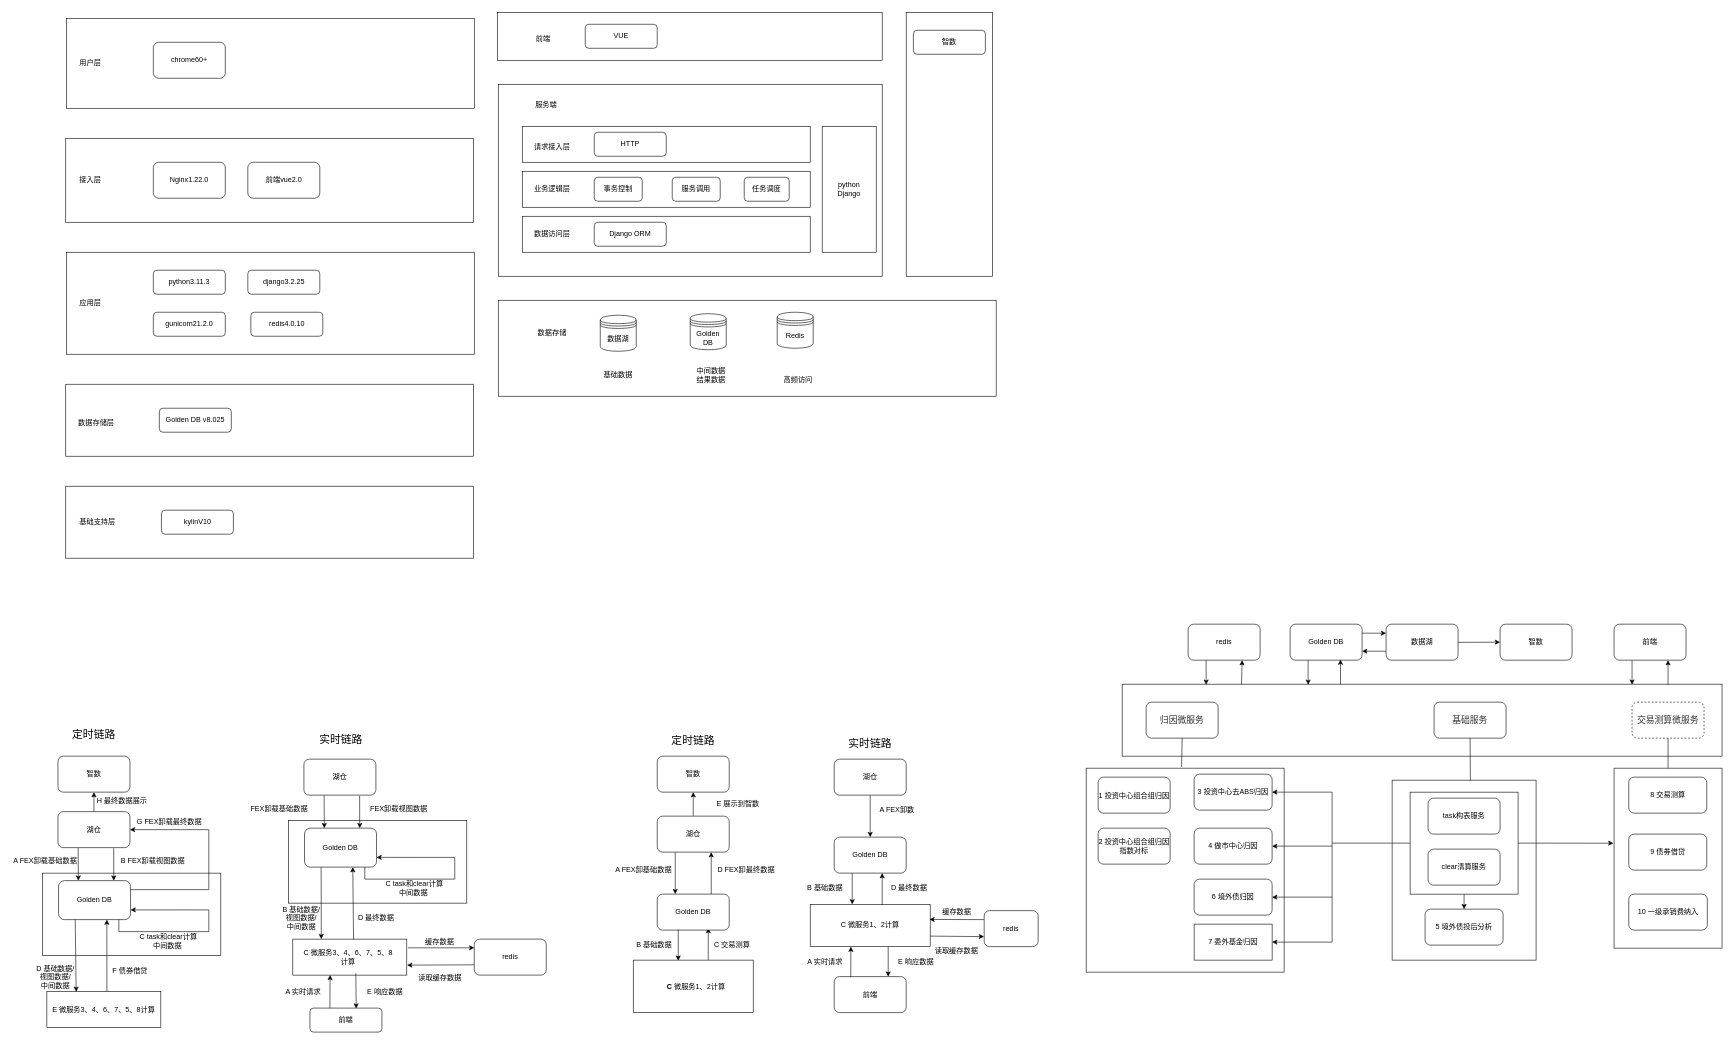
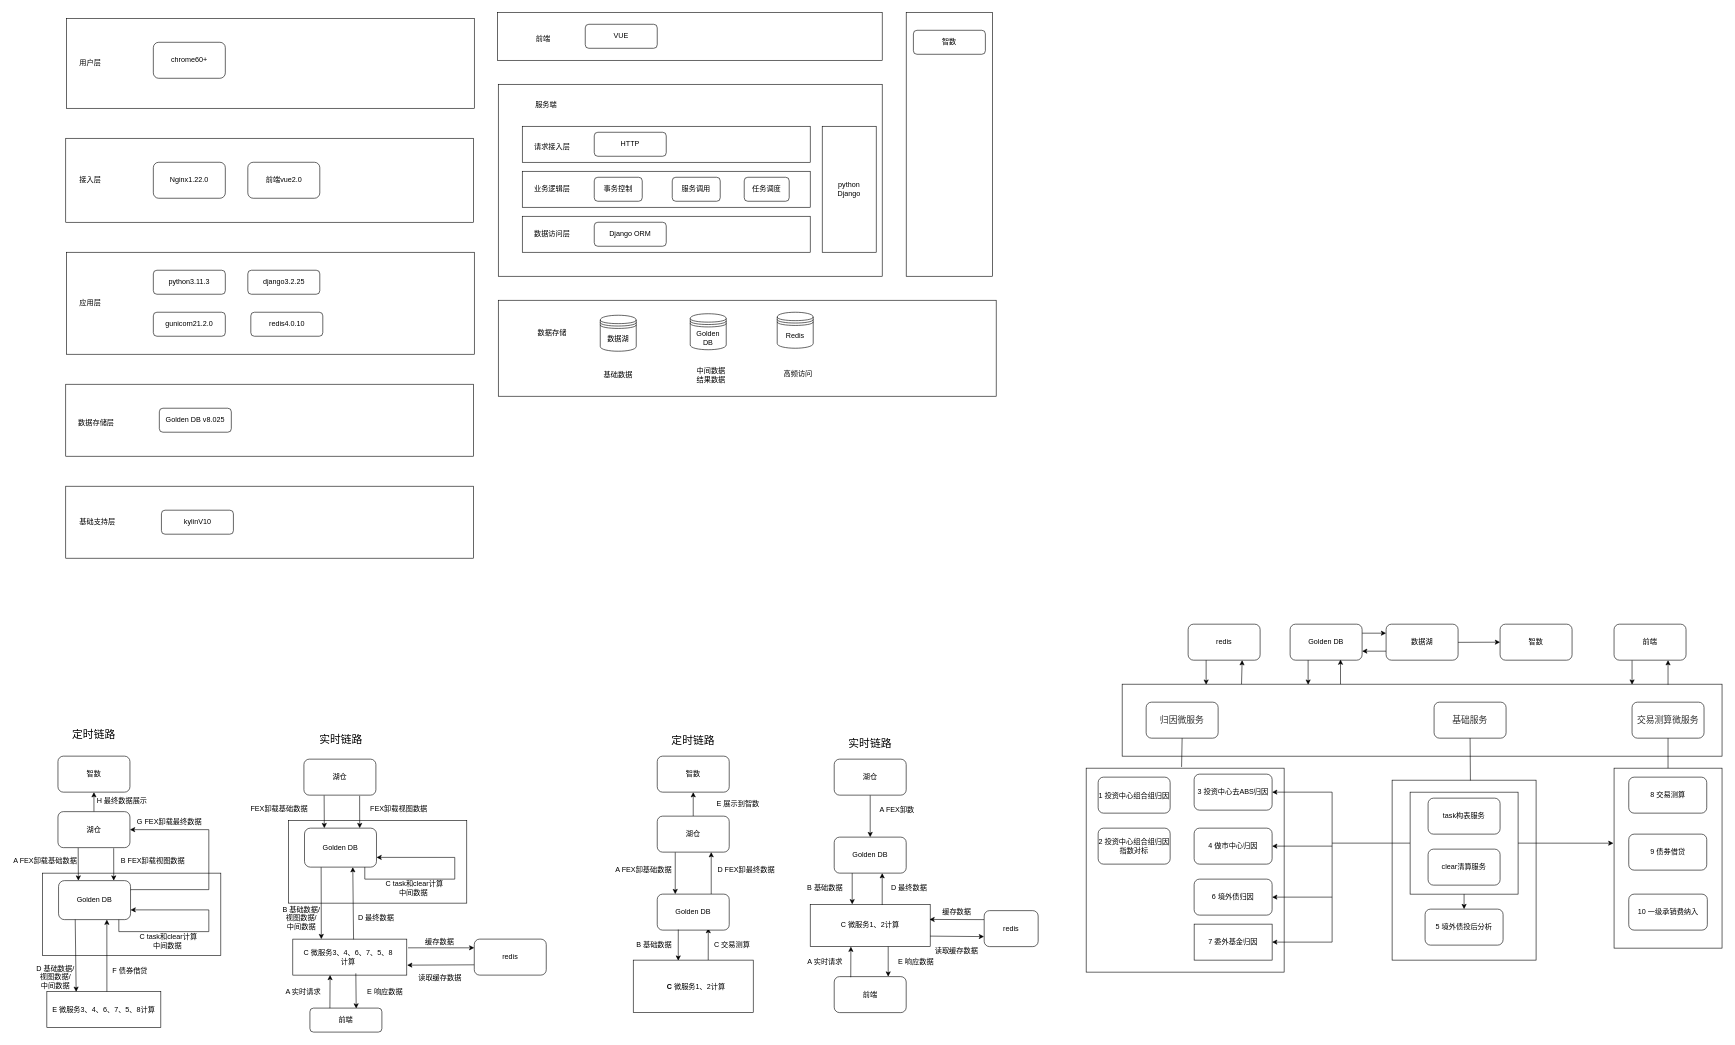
- <mxCell id="172" value="高频访问" style="text;strokeColor=none;align=center;fillColor=none;html=1;verticalAlign=middle;whiteSpace=wrap;rounded=0;" vertex="1" parent="1"><mxGeometry x="1290" y="617.5" width="80" height="30" as="geometry" /></mxCell>
+ <mxCell id="172" value="高频访问" style="text;strokeColor=none;align=center;fillColor=none;html=1;verticalAlign=middle;whiteSpace=wrap;rounded=0;" vertex="1" parent="1"><mxGeometry x="1290" y="607.5" width="80" height="30" as="geometry" /></mxCell>
- <mxCell id="21" value="&lt;div style=&quot;font-size: medium; text-align: start;&quot; data-hash=&quot;3e45efe6a880c21dcbc873dc145f4ac9&quot; data-version=&quot;3.0.0&quot;&gt;&lt;/div&gt;&lt;div style=&quot;text-align: start;&quot; class=&quot;document&quot;&gt;&lt;div style=&quot;&quot; class=&quot;section&quot;&gt;&lt;p style=&quot;margin: 3pt 0pt 3pt 16.8pt; font-family: 等线; line-height: 20.8px; text-indent: -16.8pt;&quot; class=&quot;paragraph text-align-type-left&quot;&gt;&lt;font color=&quot;#333333&quot;&gt;&lt;span style=&quot;font-size: 14.667px;&quot;&gt;交易测算微服务&lt;/span&gt;&lt;/font&gt;&lt;/p&gt;&lt;/div&gt;&lt;/div&gt;" style="rounded=1;whiteSpace=wrap;html=1;dashed=1;" parent="1" vertex="1"><mxGeometry x="2720" y="1170" width="120" height="60" as="geometry" /></mxCell>
+ <mxCell id="21" value="&lt;div style=&quot;font-size: medium; text-align: start;&quot; data-hash=&quot;3e45efe6a880c21dcbc873dc145f4ac9&quot; data-version=&quot;3.0.0&quot;&gt;&lt;/div&gt;&lt;div style=&quot;text-align: start;&quot; class=&quot;document&quot;&gt;&lt;div style=&quot;&quot; class=&quot;section&quot;&gt;&lt;p style=&quot;margin: 3pt 0pt 3pt 16.8pt; font-family: 等线; line-height: 20.8px; text-indent: -16.8pt;&quot; class=&quot;paragraph text-align-type-left&quot;&gt;&lt;font color=&quot;#333333&quot;&gt;&lt;span style=&quot;font-size: 14.667px;&quot;&gt;交易测算微服务&lt;/span&gt;&lt;/font&gt;&lt;/p&gt;&lt;/div&gt;&lt;/div&gt;" style="rounded=1;whiteSpace=wrap;html=1;" parent="1" vertex="1"><mxGeometry x="2720" y="1170" width="120" height="60" as="geometry" /></mxCell>
